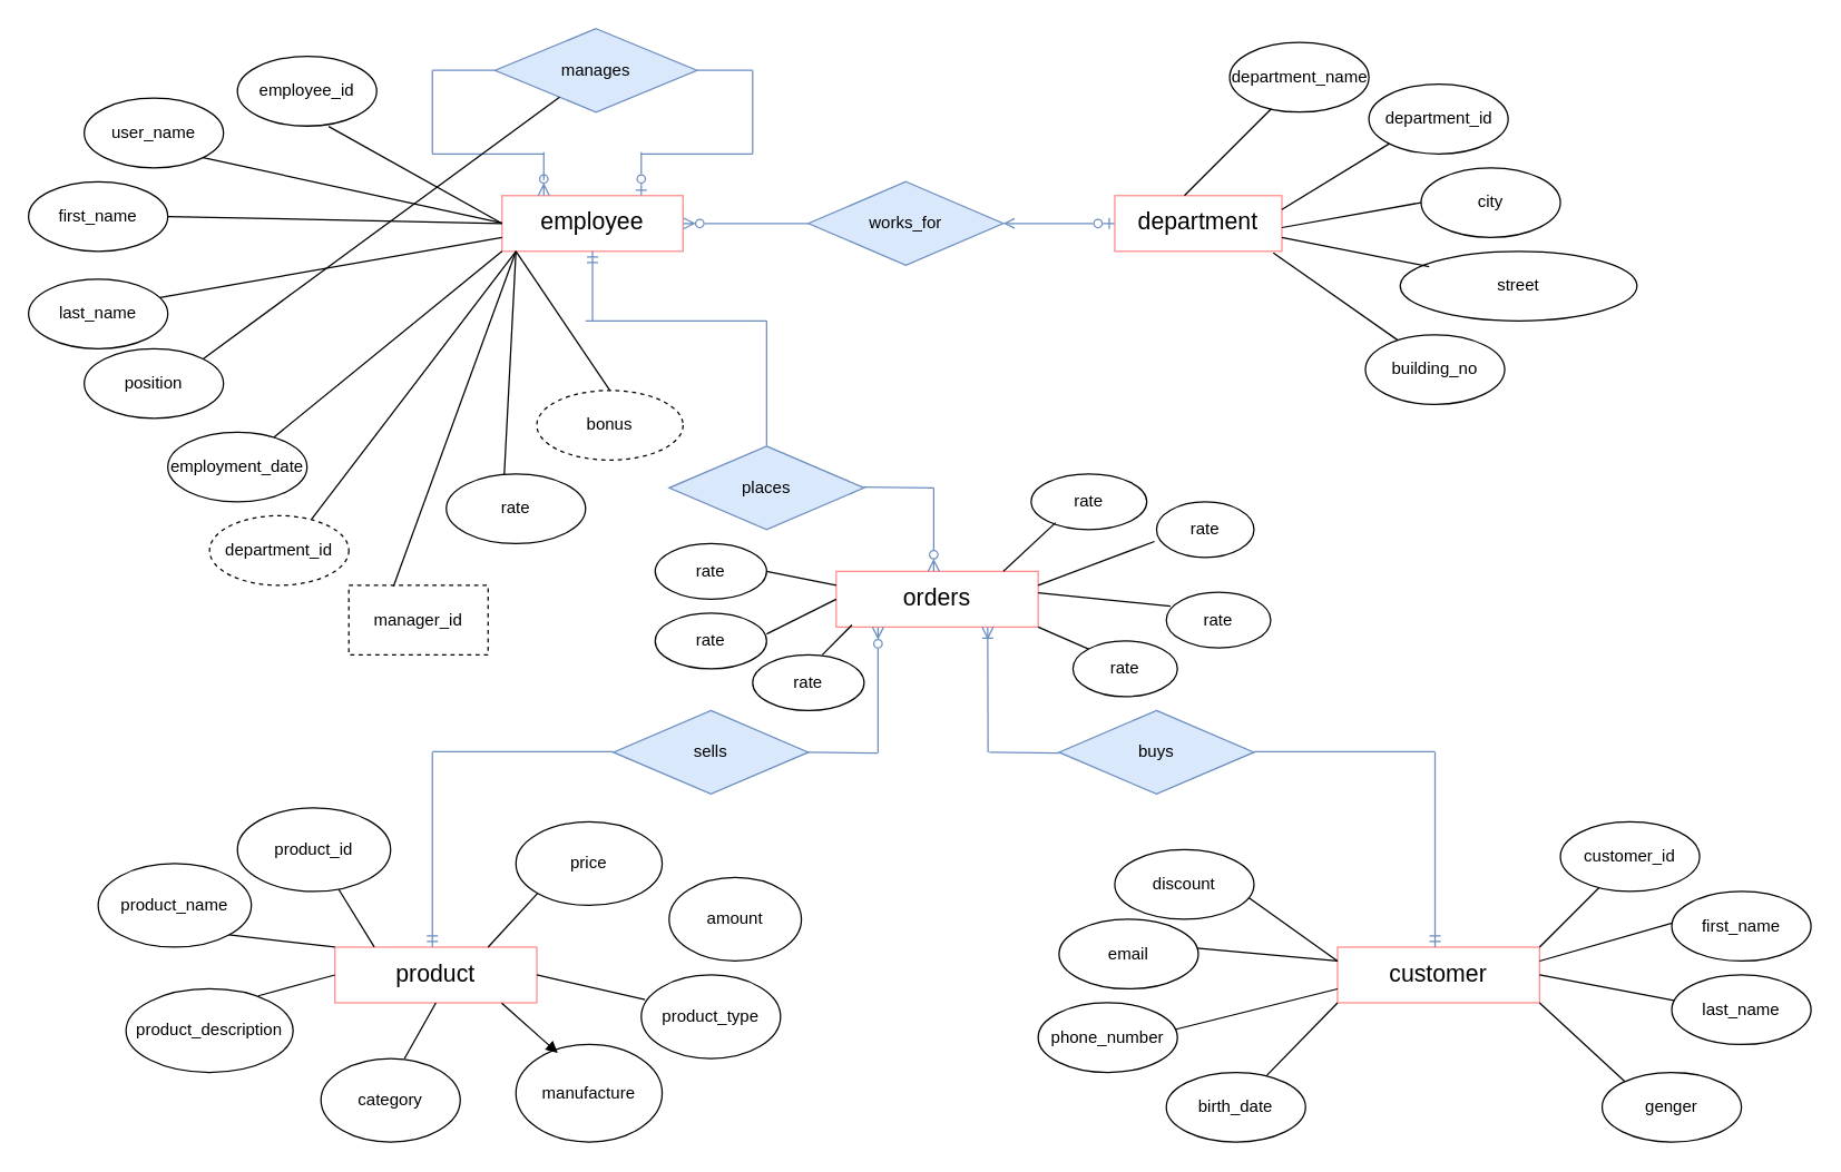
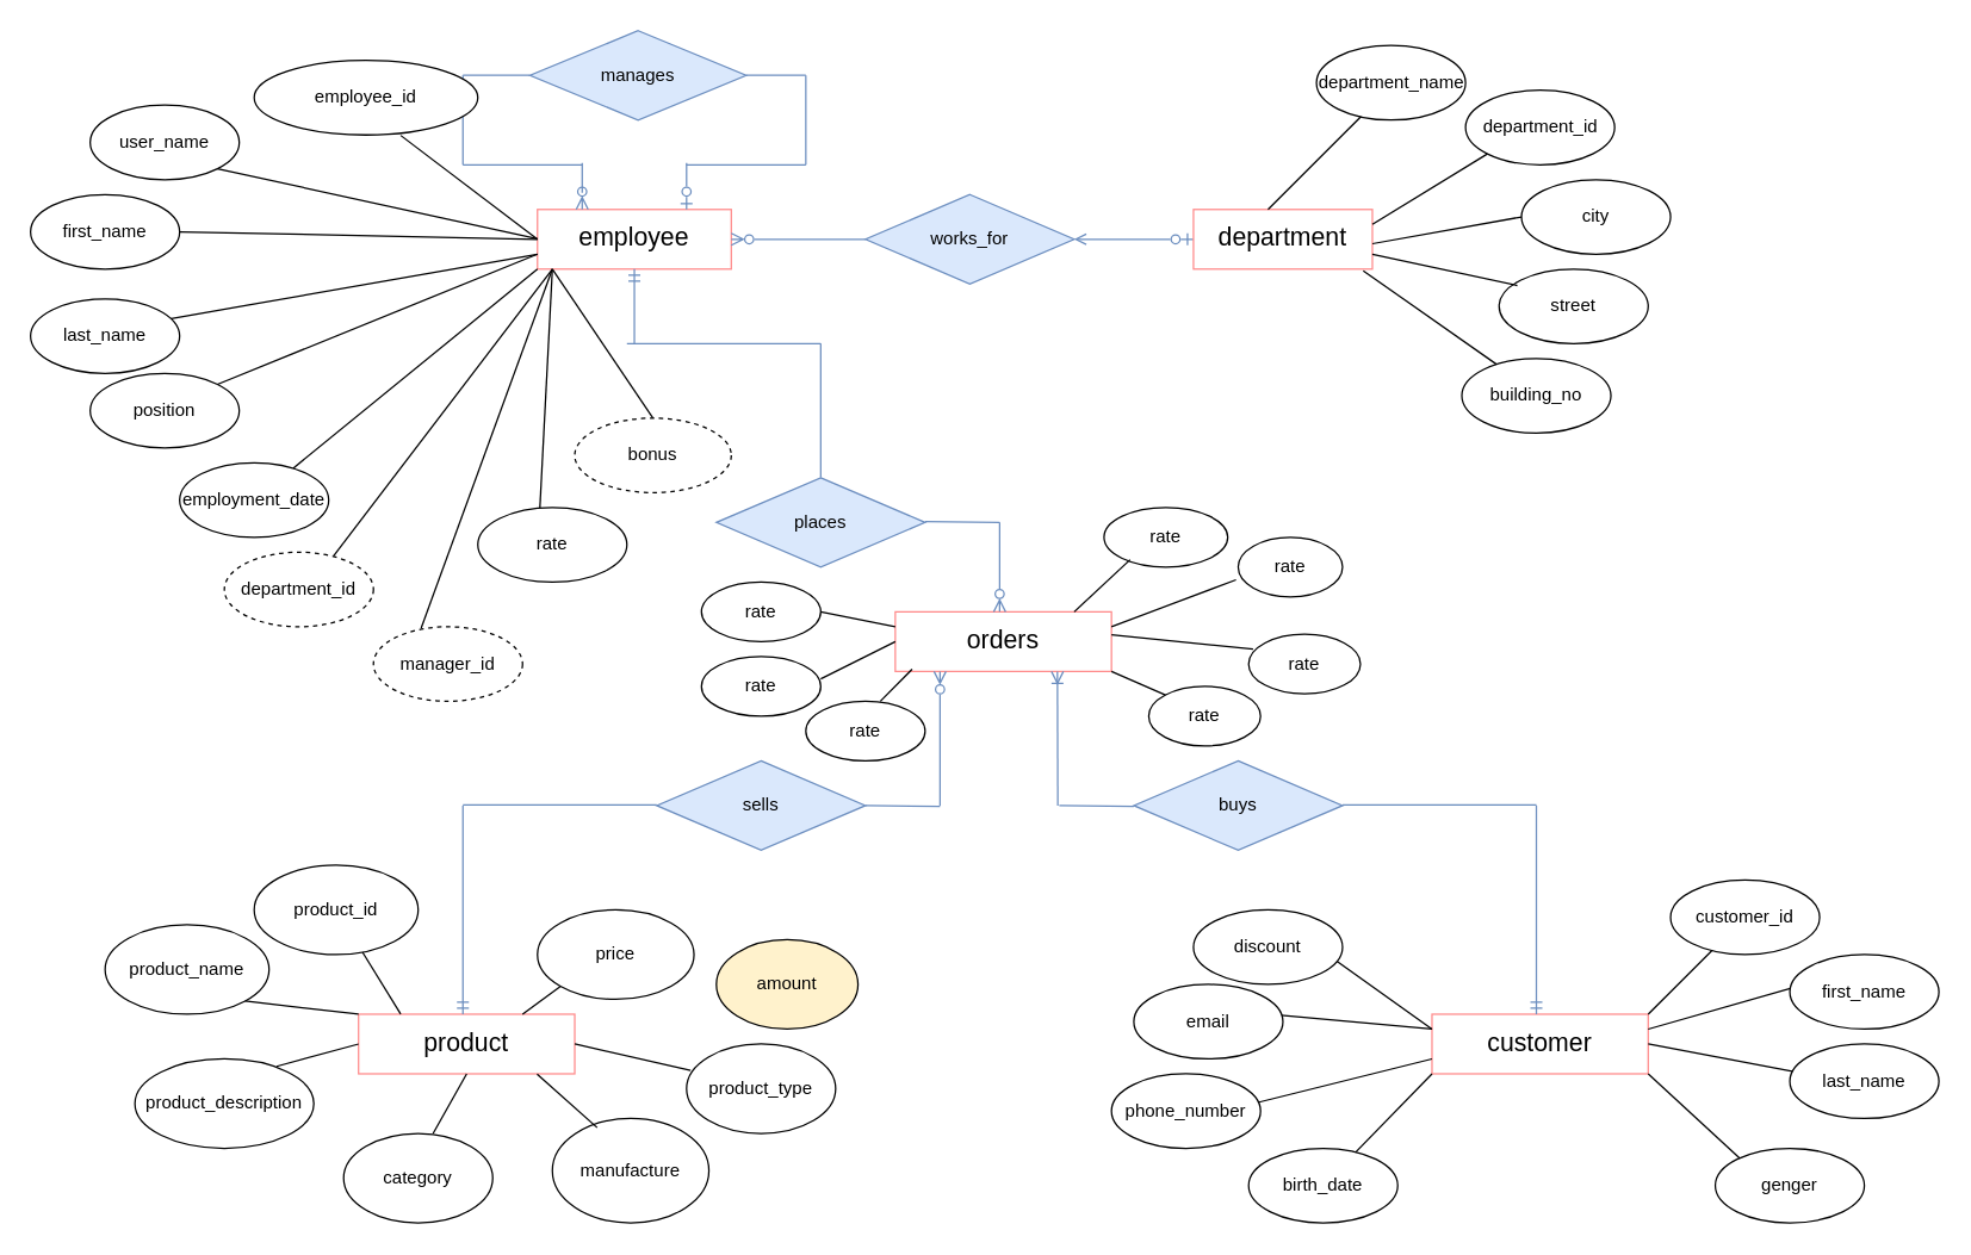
- <mxCell id="48" value="employee_id" style="ellipse;whiteSpace=wrap;html=1;" vertex="1" parent="1"><mxGeometry x="170" y="40" width="100" height="50" as="geometry" /></mxCell>
+ <mxCell id="48" value="employee_id" style="ellipse;whiteSpace=wrap;html=1;" vertex="1" parent="1"><mxGeometry x="170" y="40" width="150" height="50" as="geometry" /></mxCell>
- <mxCell id="40" value="" style="endArrow=none;html=1;rounded=0;exitX=1;exitY=0;exitDx=0;exitDy=0;" edge="1" parent="1" source="46" target="6"><mxGeometry width="50" height="50" relative="1" as="geometry"><mxPoint x="200" y="320" as="sourcePoint" /><mxPoint x="250" y="270" as="targetPoint" /></mxGeometry></mxCell>
+ <mxCell id="40" value="" style="endArrow=none;html=1;rounded=0;entryX=0;entryY=0.75;entryDx=0;entryDy=0;exitX=1;exitY=0;exitDx=0;exitDy=0;" edge="1" parent="1" source="46" target="2"><mxGeometry width="50" height="50" relative="1" as="geometry"><mxPoint x="200" y="320" as="sourcePoint" /><mxPoint x="250" y="270" as="targetPoint" /></mxGeometry></mxCell>
- <mxCell id="57" value="street" style="ellipse;whiteSpace=wrap;html=1;" vertex="1" parent="1"><mxGeometry x="1005" y="180" width="170" height="50" as="geometry" /></mxCell>
+ <mxCell id="57" value="street" style="ellipse;whiteSpace=wrap;html=1;" vertex="1" parent="1"><mxGeometry x="1005" y="180" width="100" height="50" as="geometry" /></mxCell>
- <mxCell id="52" value="manager_id" style="whiteSpace=wrap;html=1;dashed=1;rounded=0;" vertex="1" parent="1"><mxGeometry x="250" y="420" width="100" height="50" as="geometry" /></mxCell>
+ <mxCell id="52" value="manager_id" style="ellipse;whiteSpace=wrap;html=1;dashed=1;" vertex="1" parent="1"><mxGeometry x="250" y="420" width="100" height="50" as="geometry" /></mxCell>
- <mxCell id="87" value="price" style="ellipse;whiteSpace=wrap;html=1;" vertex="1" parent="1"><mxGeometry x="370" y="590" width="105" height="60" as="geometry" /></mxCell>
+ <mxCell id="87" value="price" style="ellipse;whiteSpace=wrap;html=1;" vertex="1" parent="1"><mxGeometry x="360" y="610" width="105" height="60" as="geometry" /></mxCell>
- <mxCell id="81" value="amount" style="ellipse;whiteSpace=wrap;html=1;" vertex="1" parent="1"><mxGeometry x="480" y="630" width="95" height="60" as="geometry" /></mxCell>
+ <mxCell id="81" value="amount" style="ellipse;whiteSpace=wrap;html=1;fillColor=#fff2cc;" vertex="1" parent="1"><mxGeometry x="480" y="630" width="95" height="60" as="geometry" /></mxCell>
- <mxCell id="90" value="" style="endArrow=block;html=1;rounded=0;exitX=0.826;exitY=1.006;exitDx=0;exitDy=0;exitPerimeter=0;entryX=0.286;entryY=0.087;entryDx=0;entryDy=0;entryPerimeter=0;" edge="1" parent="1" source="23" target="82"><mxGeometry width="50" height="50" relative="1" as="geometry"><mxPoint x="320" y="760" as="sourcePoint" /><mxPoint x="400" y="750" as="targetPoint" /></mxGeometry></mxCell>
+ <mxCell id="90" value="" style="endArrow=none;html=1;rounded=0;exitX=0.826;exitY=1.006;exitDx=0;exitDy=0;exitPerimeter=0;entryX=0.286;entryY=0.087;entryDx=0;entryDy=0;entryPerimeter=0;" edge="1" parent="1" source="23" target="82"><mxGeometry width="50" height="50" relative="1" as="geometry"><mxPoint x="320" y="760" as="sourcePoint" /><mxPoint x="400" y="750" as="targetPoint" /></mxGeometry></mxCell>
